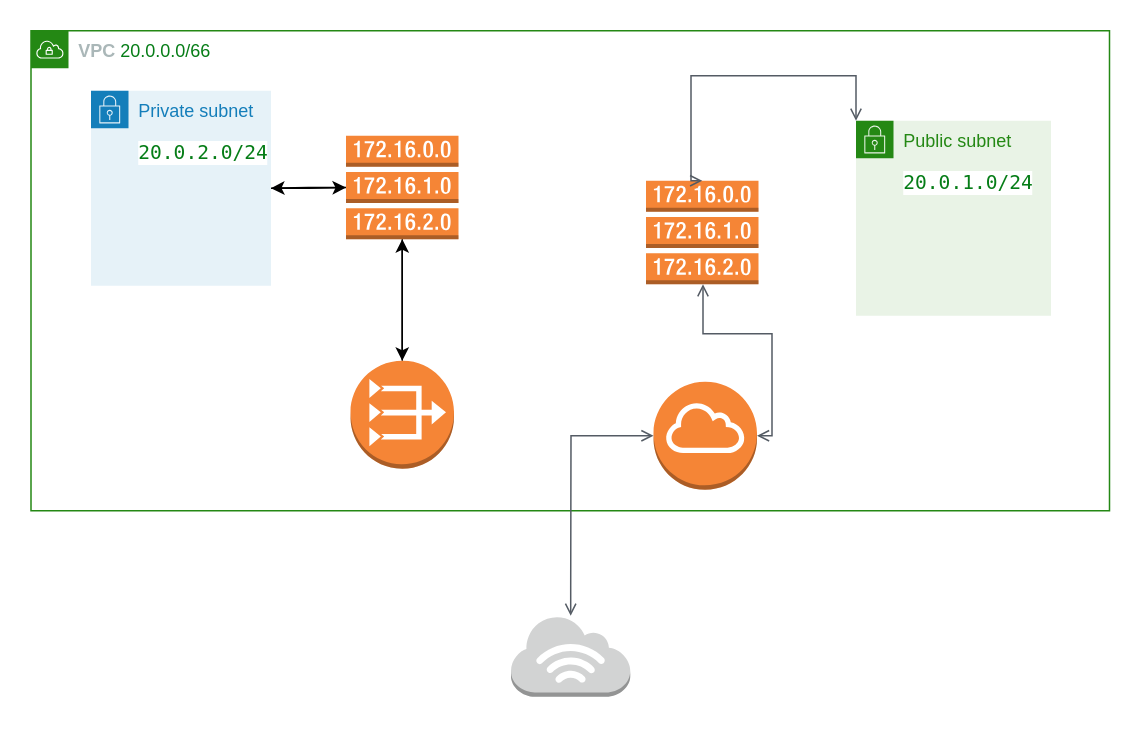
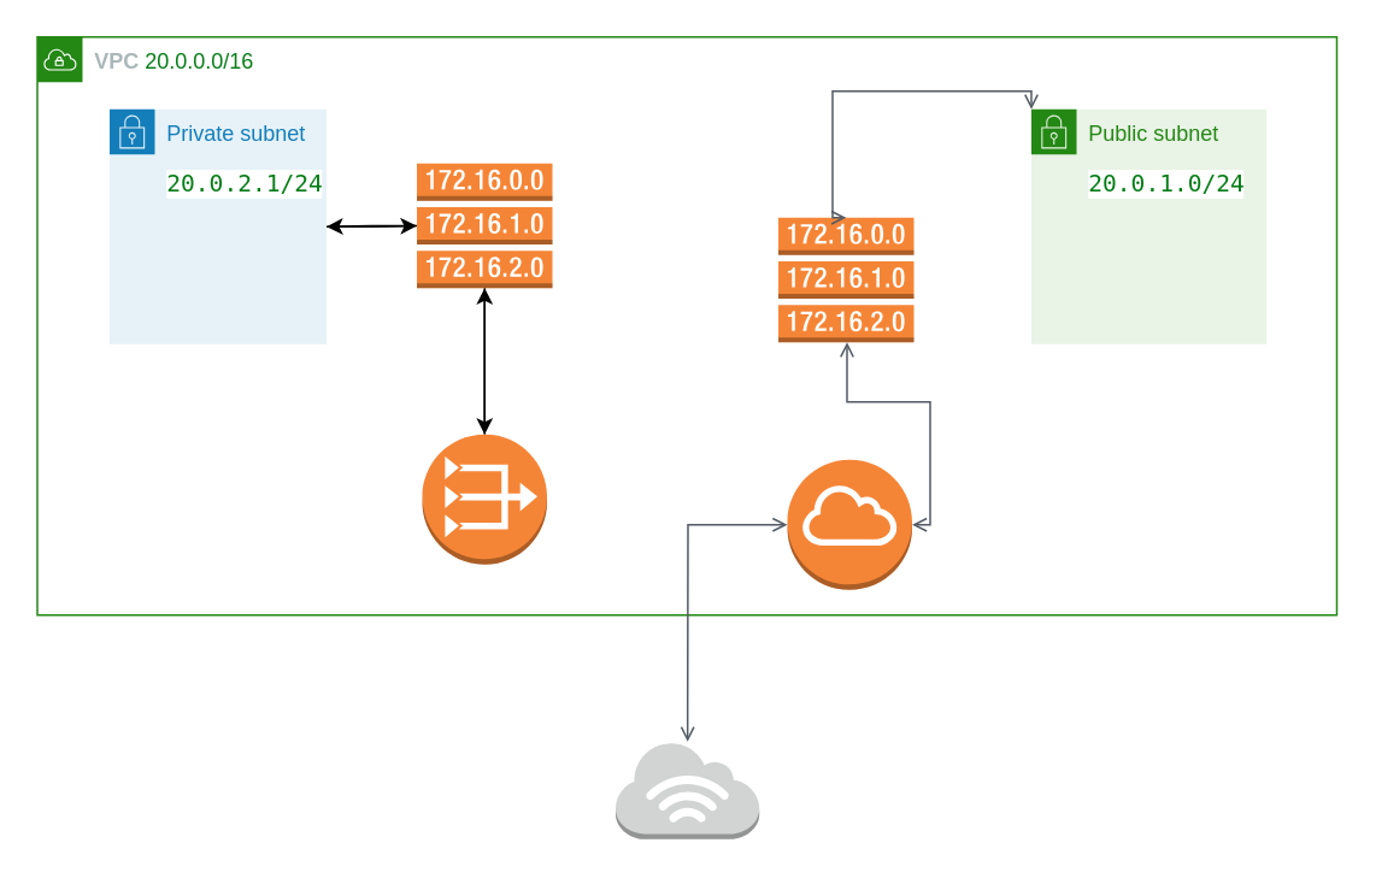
- <mxCell id="2" value="&lt;font style=&quot;font-size: 12px;&quot;&gt;&lt;b&gt;VPC&lt;/b&gt;&amp;nbsp;&lt;span style=&quot;color: rgb(6, 125, 23); background-color: rgb(255, 255, 255);&quot;&gt;20.0.0.0/66&lt;/span&gt;&lt;/font&gt;&lt;span style=&quot;background-color: initial;&quot;&gt;&amp;nbsp;&lt;/span&gt;" style="points=[[0,0],[0.25,0],[0.5,0],[0.75,0],[1,0],[1,0.25],[1,0.5],[1,0.75],[1,1],[0.75,1],[0.5,1],[0.25,1],[0,1],[0,0.75],[0,0.5],[0,0.25]];outlineConnect=0;gradientColor=none;html=1;whiteSpace=wrap;fontSize=12;fontStyle=0;container=1;pointerEvents=0;collapsible=0;recursiveResize=0;shape=mxgraph.aws4.group;grIcon=mxgraph.aws4.group_vpc;strokeColor=#248814;fillColor=none;verticalAlign=top;align=left;spacingLeft=30;fontColor=#AAB7B8;dashed=0;" vertex="1" parent="1"><mxGeometry x="20" y="20" width="719" height="320" as="geometry" /></mxCell>
+ <mxCell id="2" value="&lt;font style=&quot;font-size: 12px;&quot;&gt;&lt;b&gt;VPC&lt;/b&gt;&amp;nbsp;&lt;span style=&quot;color: rgb(6, 125, 23); background-color: rgb(255, 255, 255);&quot;&gt;20.0.0.0/16&lt;/span&gt;&lt;/font&gt;&lt;span style=&quot;background-color: initial;&quot;&gt;&amp;nbsp;&lt;/span&gt;" style="points=[[0,0],[0.25,0],[0.5,0],[0.75,0],[1,0],[1,0.25],[1,0.5],[1,0.75],[1,1],[0.75,1],[0.5,1],[0.25,1],[0,1],[0,0.75],[0,0.5],[0,0.25]];outlineConnect=0;gradientColor=none;html=1;whiteSpace=wrap;fontSize=12;fontStyle=0;container=1;pointerEvents=0;collapsible=0;recursiveResize=0;shape=mxgraph.aws4.group;grIcon=mxgraph.aws4.group_vpc;strokeColor=#248814;fillColor=none;verticalAlign=top;align=left;spacingLeft=30;fontColor=#AAB7B8;dashed=0;" vertex="1" parent="1"><mxGeometry x="20" y="20" width="719" height="320" as="geometry" /></mxCell>
- <mxCell id="5" value="Private subnet&lt;br&gt;&lt;pre style=&quot;background-color:#ffffff;color:#080808;font-family:'JetBrains Mono',monospace;font-size:9.8pt;&quot;&gt;&lt;span style=&quot;color:#067d17;&quot;&gt;20.0.2.0/24&lt;/span&gt;&lt;/pre&gt;" style="points=[[0,0],[0.25,0],[0.5,0],[0.75,0],[1,0],[1,0.25],[1,0.5],[1,0.75],[1,1],[0.75,1],[0.5,1],[0.25,1],[0,1],[0,0.75],[0,0.5],[0,0.25]];outlineConnect=0;gradientColor=none;html=1;whiteSpace=wrap;fontSize=12;fontStyle=0;container=1;pointerEvents=0;collapsible=0;recursiveResize=0;shape=mxgraph.aws4.group;grIcon=mxgraph.aws4.group_security_group;grStroke=0;strokeColor=#147EBA;fillColor=#E6F2F8;verticalAlign=top;align=left;spacingLeft=30;fontColor=#147EBA;dashed=0;fontFamily=Helvetica;" vertex="1" parent="2"><mxGeometry x="40" y="40" width="120" height="130" as="geometry" /></mxCell>
+ <mxCell id="5" value="Private subnet&lt;br&gt;&lt;pre style=&quot;background-color:#ffffff;color:#080808;font-family:'JetBrains Mono',monospace;font-size:9.8pt;&quot;&gt;&lt;span style=&quot;color:#067d17;&quot;&gt;20.0.2.1/24&lt;/span&gt;&lt;/pre&gt;" style="points=[[0,0],[0.25,0],[0.5,0],[0.75,0],[1,0],[1,0.25],[1,0.5],[1,0.75],[1,1],[0.75,1],[0.5,1],[0.25,1],[0,1],[0,0.75],[0,0.5],[0,0.25]];outlineConnect=0;gradientColor=none;html=1;whiteSpace=wrap;fontSize=12;fontStyle=0;container=1;pointerEvents=0;collapsible=0;recursiveResize=0;shape=mxgraph.aws4.group;grIcon=mxgraph.aws4.group_security_group;grStroke=0;strokeColor=#147EBA;fillColor=#E6F2F8;verticalAlign=top;align=left;spacingLeft=30;fontColor=#147EBA;dashed=0;fontFamily=Helvetica;" vertex="1" parent="2"><mxGeometry x="40" y="40" width="120" height="130" as="geometry" /></mxCell>
- <mxCell id="6" value="Public subnet&lt;br&gt;&lt;pre style=&quot;background-color:#ffffff;color:#080808;font-family:'JetBrains Mono',monospace;font-size:9.8pt;&quot;&gt;&lt;span style=&quot;color:#067d17;&quot;&gt;20.0.1.0/24&lt;/span&gt;&lt;/pre&gt;" style="points=[[0,0],[0.25,0],[0.5,0],[0.75,0],[1,0],[1,0.25],[1,0.5],[1,0.75],[1,1],[0.75,1],[0.5,1],[0.25,1],[0,1],[0,0.75],[0,0.5],[0,0.25]];outlineConnect=0;gradientColor=none;html=1;whiteSpace=wrap;fontSize=12;fontStyle=0;container=1;pointerEvents=0;collapsible=0;recursiveResize=0;shape=mxgraph.aws4.group;grIcon=mxgraph.aws4.group_security_group;grStroke=0;strokeColor=#248814;fillColor=#E9F3E6;verticalAlign=top;align=left;spacingLeft=30;fontColor=#248814;dashed=0;fontFamily=Helvetica;" vertex="1" parent="2"><mxGeometry x="550" y="60" width="130" height="130" as="geometry" /></mxCell>
+ <mxCell id="6" value="Public subnet&lt;br&gt;&lt;pre style=&quot;background-color:#ffffff;color:#080808;font-family:'JetBrains Mono',monospace;font-size:9.8pt;&quot;&gt;&lt;span style=&quot;color:#067d17;&quot;&gt;20.0.1.0/24&lt;/span&gt;&lt;/pre&gt;" style="points=[[0,0],[0.25,0],[0.5,0],[0.75,0],[1,0],[1,0.25],[1,0.5],[1,0.75],[1,1],[0.75,1],[0.5,1],[0.25,1],[0,1],[0,0.75],[0,0.5],[0,0.25]];outlineConnect=0;gradientColor=none;html=1;whiteSpace=wrap;fontSize=12;fontStyle=0;container=1;pointerEvents=0;collapsible=0;recursiveResize=0;shape=mxgraph.aws4.group;grIcon=mxgraph.aws4.group_security_group;grStroke=0;strokeColor=#248814;fillColor=#E9F3E6;verticalAlign=top;align=left;spacingLeft=30;fontColor=#248814;dashed=0;fontFamily=Helvetica;" vertex="1" parent="2"><mxGeometry x="550" y="40" width="130" height="130" as="geometry" /></mxCell>
